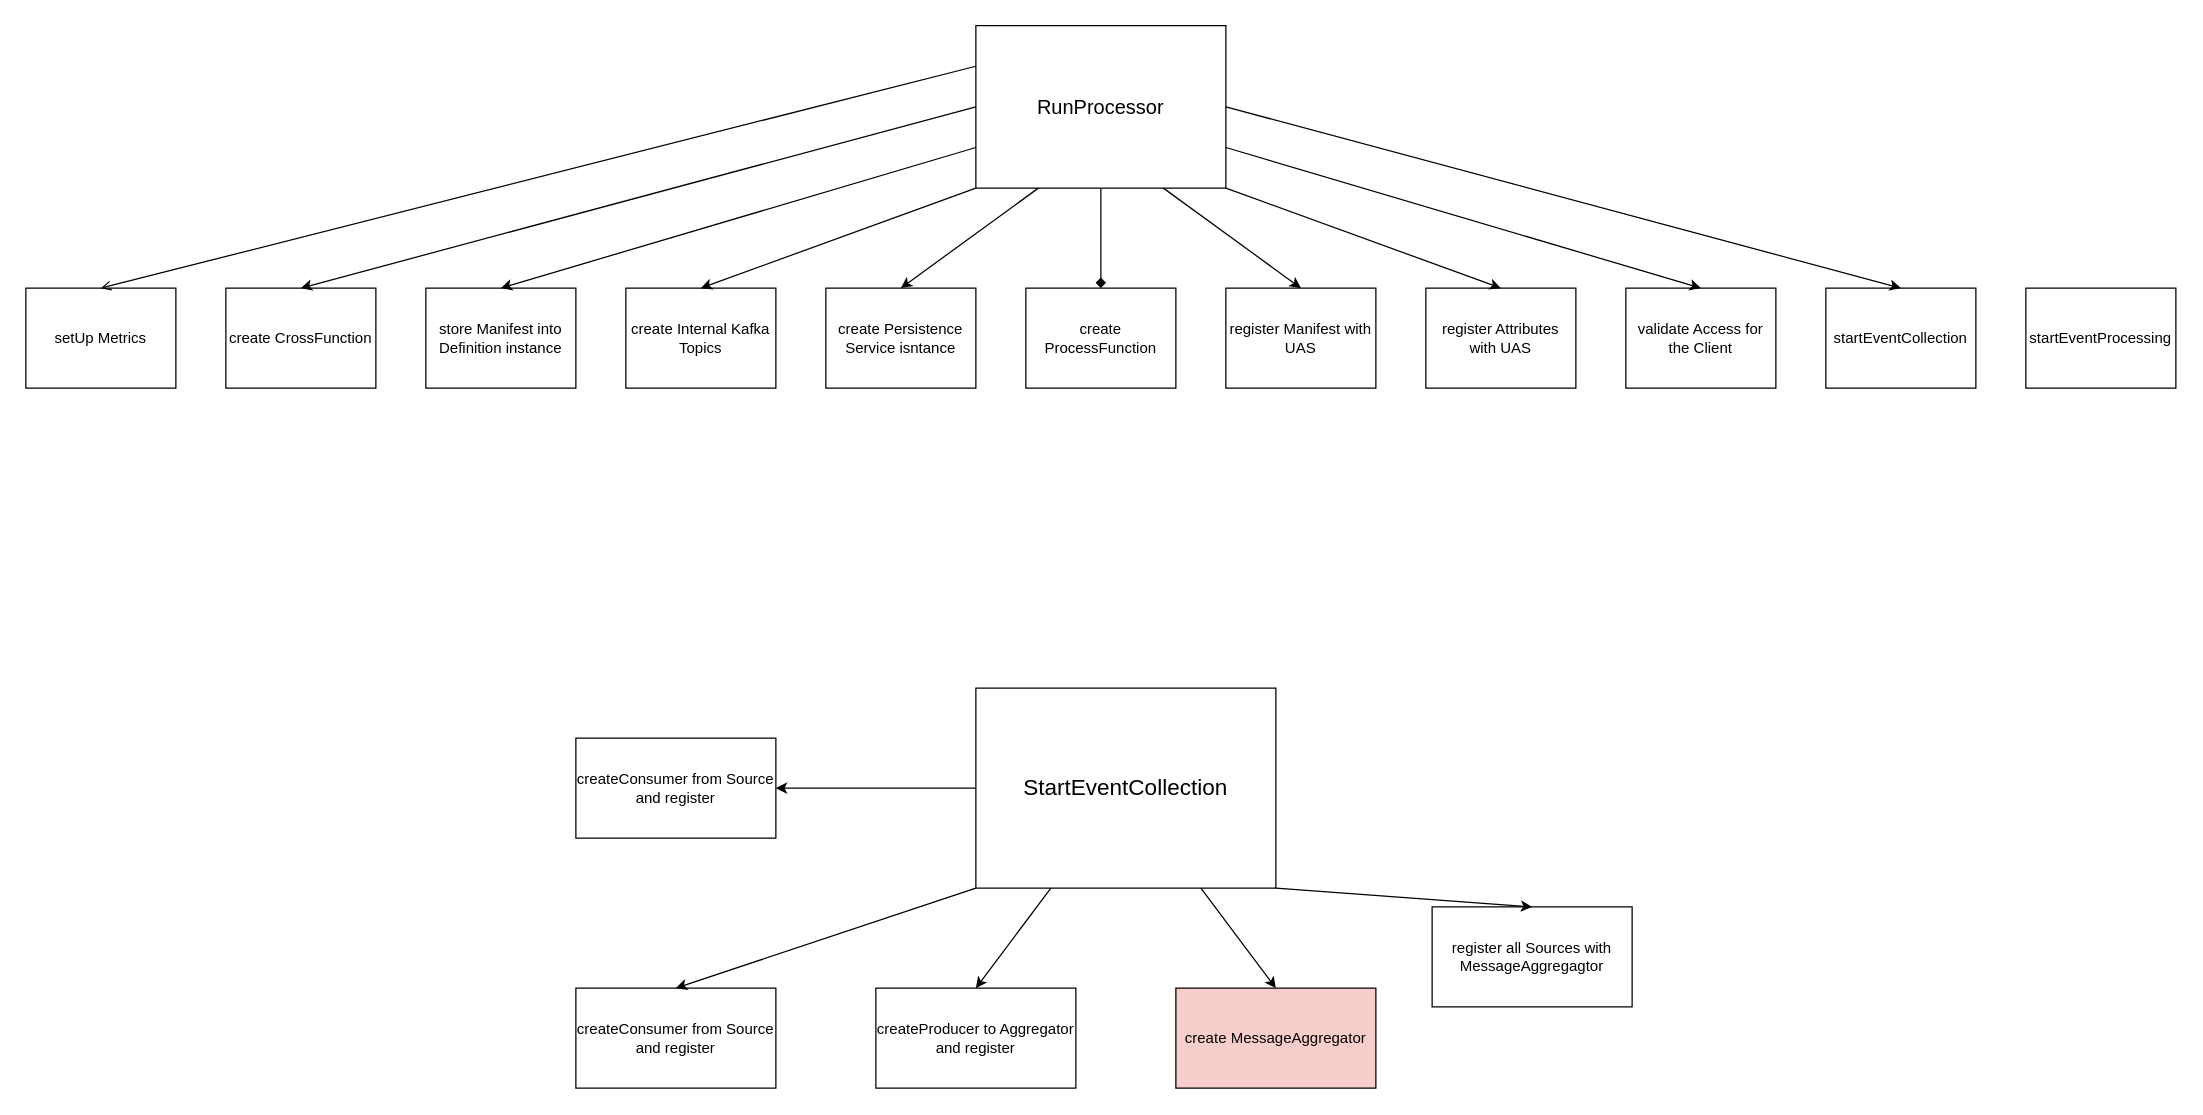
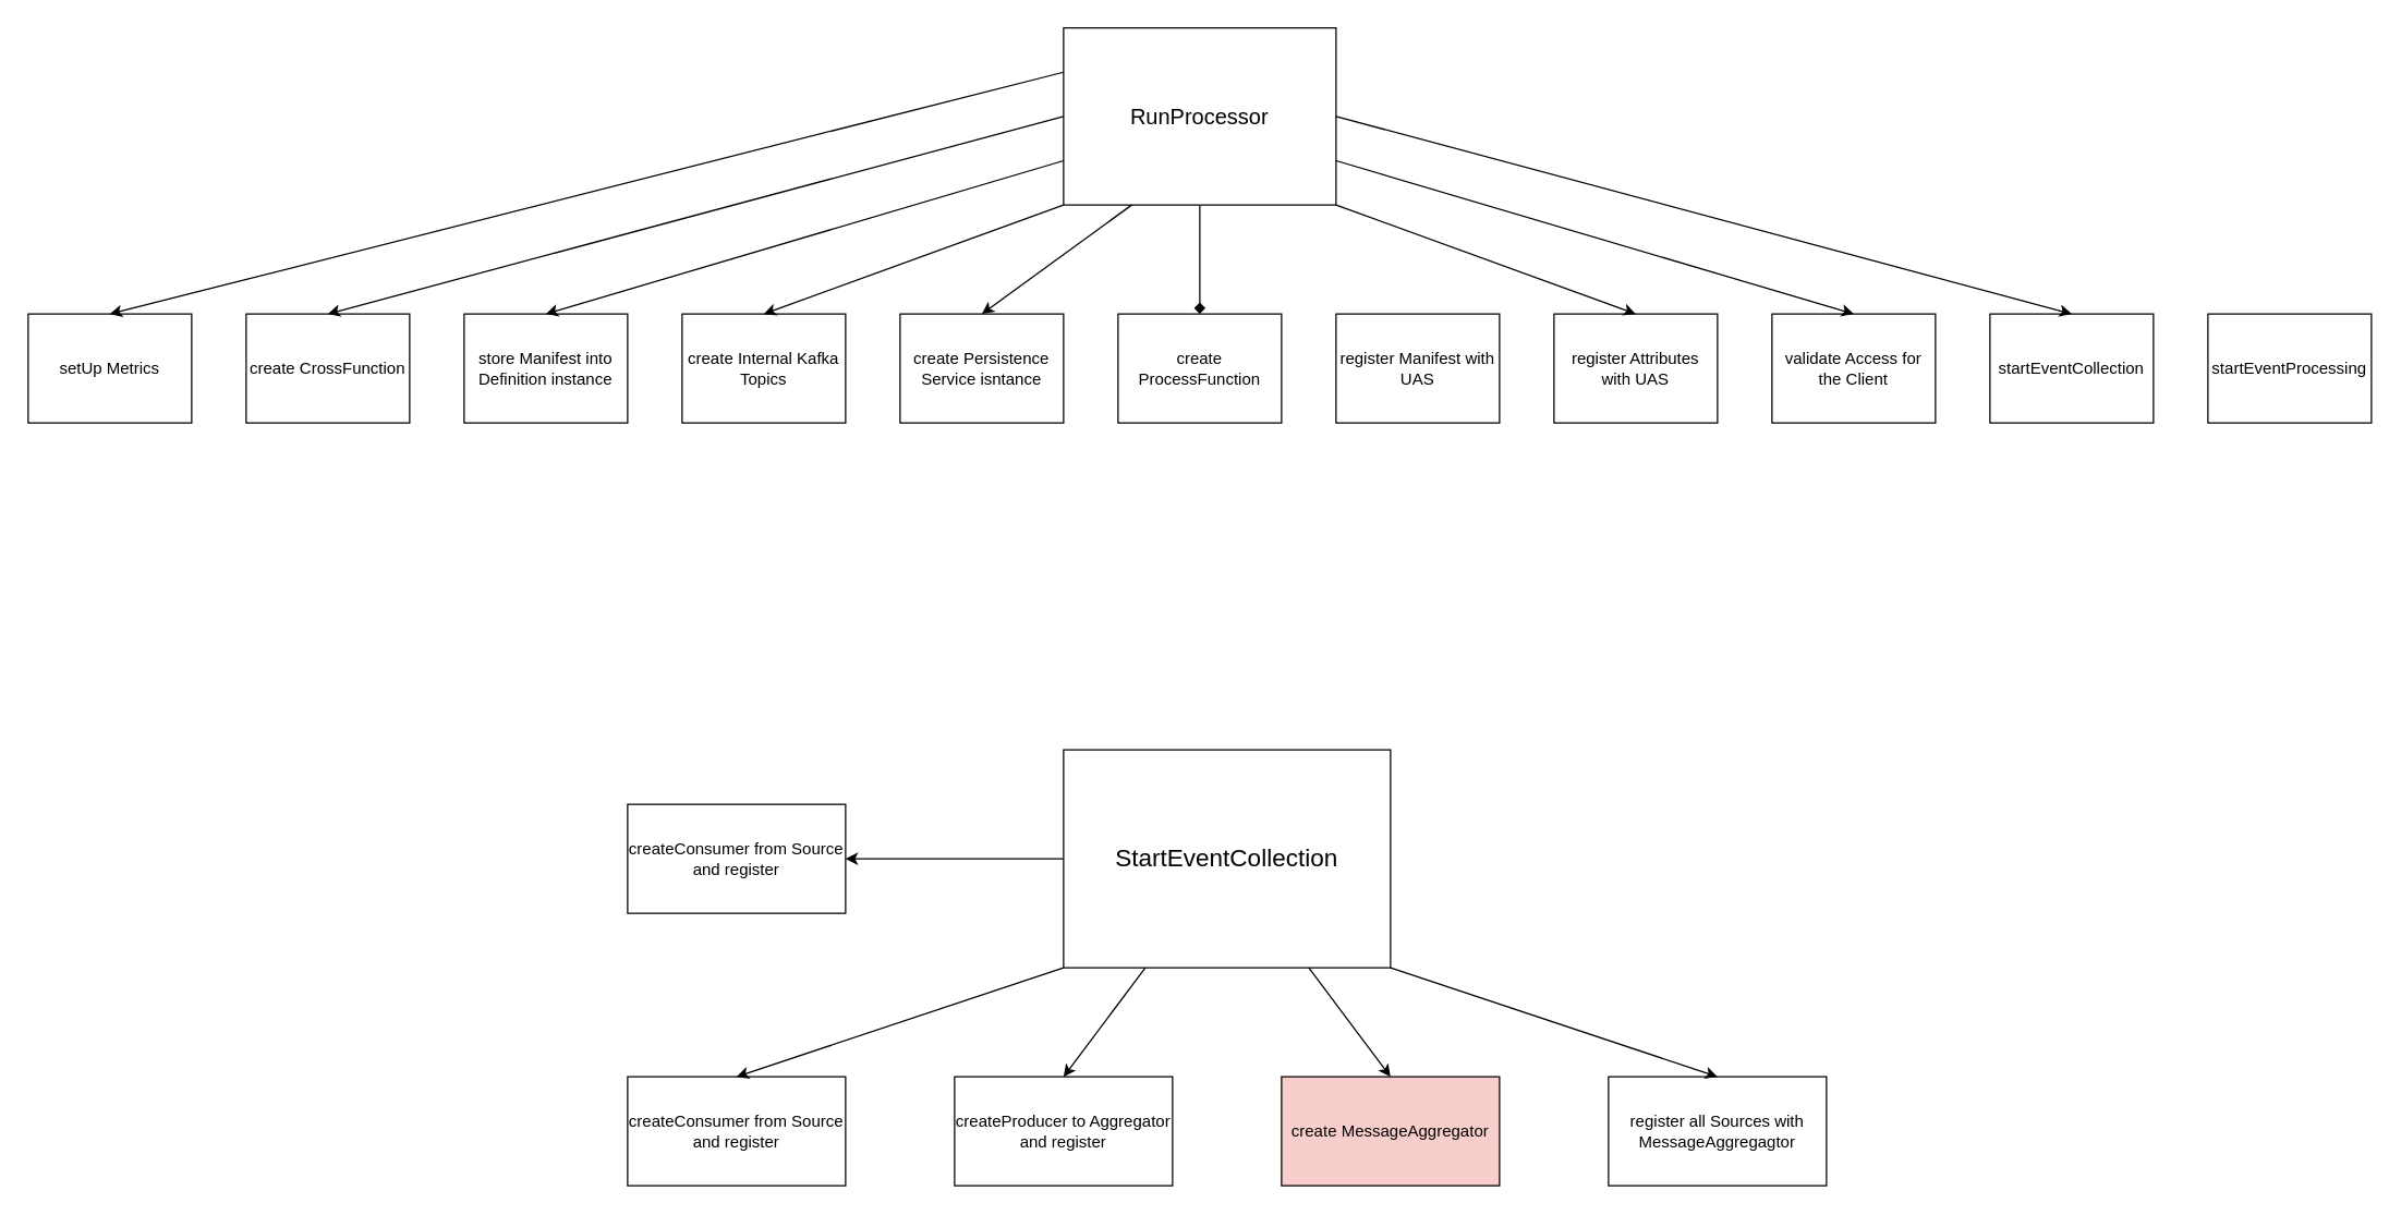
- <mxCell id="20" value="" style="endArrow=classic;html=1;rounded=0;entryX=0.5;entryY=0;entryDx=0;entryDy=0;exitX=0.75;exitY=1;exitDx=0;exitDy=0;" edge="1" parent="1" source="3" target="9"><mxGeometry width="50" height="50" relative="1" as="geometry"><mxPoint x="650" y="190" as="sourcePoint" /><mxPoint x="700" y="140" as="targetPoint" /></mxGeometry></mxCell>
- <mxCell id="15" value="" style="endArrow=open;html=1;rounded=0;exitX=0;exitY=0.25;exitDx=0;exitDy=0;entryX=0.5;entryY=0;entryDx=0;entryDy=0;" edge="1" parent="1" source="3" target="10"><mxGeometry width="50" height="50" relative="1" as="geometry"><mxPoint x="650" y="190" as="sourcePoint" /><mxPoint x="700" y="140" as="targetPoint" /></mxGeometry></mxCell>
+ <mxCell id="15" value="" style="endArrow=classic;html=1;rounded=0;exitX=0;exitY=0.25;exitDx=0;exitDy=0;entryX=0.5;entryY=0;entryDx=0;entryDy=0;" edge="1" parent="1" source="3" target="10"><mxGeometry width="50" height="50" relative="1" as="geometry"><mxPoint x="650" y="190" as="sourcePoint" /><mxPoint x="700" y="140" as="targetPoint" /></mxGeometry></mxCell>
- <mxCell id="30" value="register all Sources with MessageAggregagtor" style="rounded=0;whiteSpace=wrap;html=1;" vertex="1" parent="1"><mxGeometry x="1145" y="725" width="160" height="80" as="geometry" /></mxCell>
+ <mxCell id="30" value="register all Sources with MessageAggregagtor" style="rounded=0;whiteSpace=wrap;html=1;" vertex="1" parent="1"><mxGeometry x="1180" y="790" width="160" height="80" as="geometry" /></mxCell>
